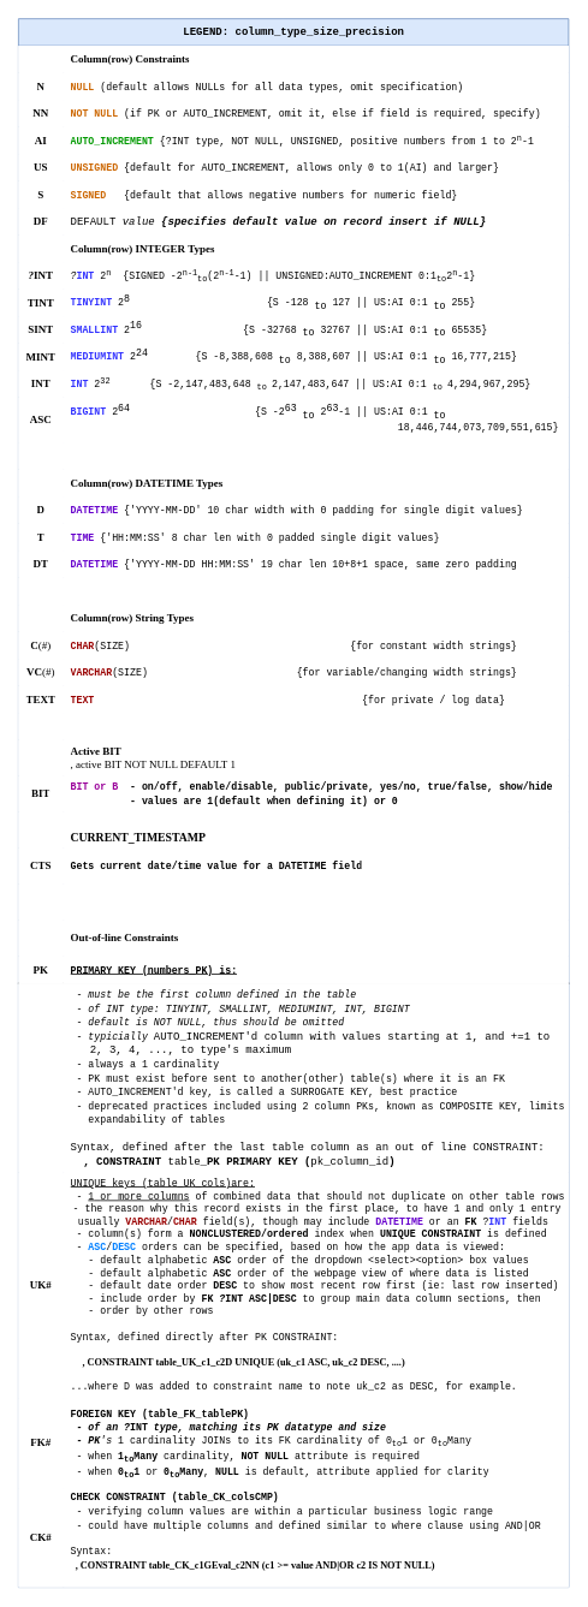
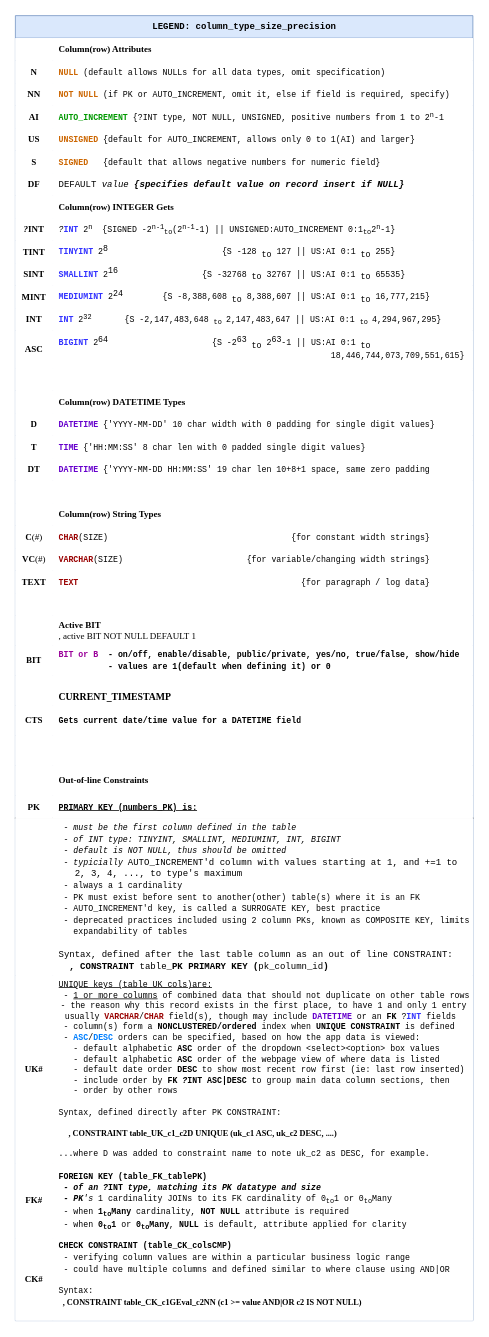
- <mxCell id="5" value="&lt;b&gt;Column(row) Constraints&lt;/b&gt;" style="shape=partialRectangle;connectable=0;top=0;left=0;bottom=0;right=0;align=left;spacingLeft=6;overflow=hidden;whiteSpace=wrap;html=1;fontFamily=Lucida Console;" vertex="1" parent="3"><mxGeometry x="50" width="560" height="30" as="geometry"><mxRectangle width="560" height="30" as="alternateBounds" /></mxGeometry></mxCell>
+ <mxCell id="5" value="&lt;b&gt;Column(row) Attributes&lt;/b&gt;" style="shape=partialRectangle;connectable=0;top=0;left=0;bottom=0;right=0;align=left;spacingLeft=6;overflow=hidden;whiteSpace=wrap;html=1;fontFamily=Lucida Console;" vertex="1" parent="3"><mxGeometry x="50" width="560" height="30" as="geometry"><mxRectangle width="560" height="30" as="alternateBounds" /></mxGeometry></mxCell>
- <mxCell id="26" value="&lt;b&gt;Column(row) INTEGER Types&lt;/b&gt;" style="shape=partialRectangle;connectable=0;top=0;left=0;bottom=0;right=0;align=left;spacingLeft=6;overflow=hidden;whiteSpace=wrap;html=1;fontFamily=Lucida Console;" vertex="1" parent="24"><mxGeometry x="50" width="560" height="30" as="geometry"><mxRectangle width="560" height="30" as="alternateBounds" /></mxGeometry></mxCell>
+ <mxCell id="26" value="&lt;b&gt;Column(row) INTEGER Gets&lt;/b&gt;" style="shape=partialRectangle;connectable=0;top=0;left=0;bottom=0;right=0;align=left;spacingLeft=6;overflow=hidden;whiteSpace=wrap;html=1;fontFamily=Lucida Console;" vertex="1" parent="24"><mxGeometry x="50" width="560" height="30" as="geometry"><mxRectangle width="560" height="30" as="alternateBounds" /></mxGeometry></mxCell>
- <mxCell id="74" value="&lt;font style=&quot;font-size: 11px;&quot; face=&quot;Courier New&quot;&gt;&lt;b&gt;&lt;font color=&quot;#990000&quot;&gt;TEXT&lt;/font&gt;&amp;nbsp; &amp;nbsp; &amp;nbsp; &amp;nbsp; &amp;nbsp; &amp;nbsp; &amp;nbsp; &amp;nbsp; &amp;nbsp; &amp;nbsp; &amp;nbsp; &amp;nbsp; &amp;nbsp; &amp;nbsp; &amp;nbsp; &amp;nbsp; &amp;nbsp; &amp;nbsp; &amp;nbsp; &amp;nbsp; &amp;nbsp; &amp;nbsp; &amp;nbsp;&lt;/b&gt;{for private / log data}&lt;/font&gt;" style="shape=partialRectangle;connectable=0;top=0;left=0;bottom=0;right=0;align=left;spacingLeft=6;overflow=hidden;whiteSpace=wrap;html=1;fontFamily=Lucida Console;" vertex="1" parent="72"><mxGeometry x="50" width="560" height="30" as="geometry"><mxRectangle width="560" height="30" as="alternateBounds" /></mxGeometry></mxCell>
+ <mxCell id="74" value="&lt;font style=&quot;font-size: 11px;&quot; face=&quot;Courier New&quot;&gt;&lt;b&gt;&lt;font color=&quot;#990000&quot;&gt;TEXT&lt;/font&gt;&amp;nbsp; &amp;nbsp; &amp;nbsp; &amp;nbsp; &amp;nbsp; &amp;nbsp; &amp;nbsp; &amp;nbsp; &amp;nbsp; &amp;nbsp; &amp;nbsp; &amp;nbsp; &amp;nbsp; &amp;nbsp; &amp;nbsp; &amp;nbsp; &amp;nbsp; &amp;nbsp; &amp;nbsp; &amp;nbsp; &amp;nbsp; &amp;nbsp; &amp;nbsp;&lt;/b&gt;{for paragraph / log data}&lt;/font&gt;" style="shape=partialRectangle;connectable=0;top=0;left=0;bottom=0;right=0;align=left;spacingLeft=6;overflow=hidden;whiteSpace=wrap;html=1;fontFamily=Lucida Console;" vertex="1" parent="72"><mxGeometry x="50" width="560" height="30" as="geometry"><mxRectangle width="560" height="30" as="alternateBounds" /></mxGeometry></mxCell>
